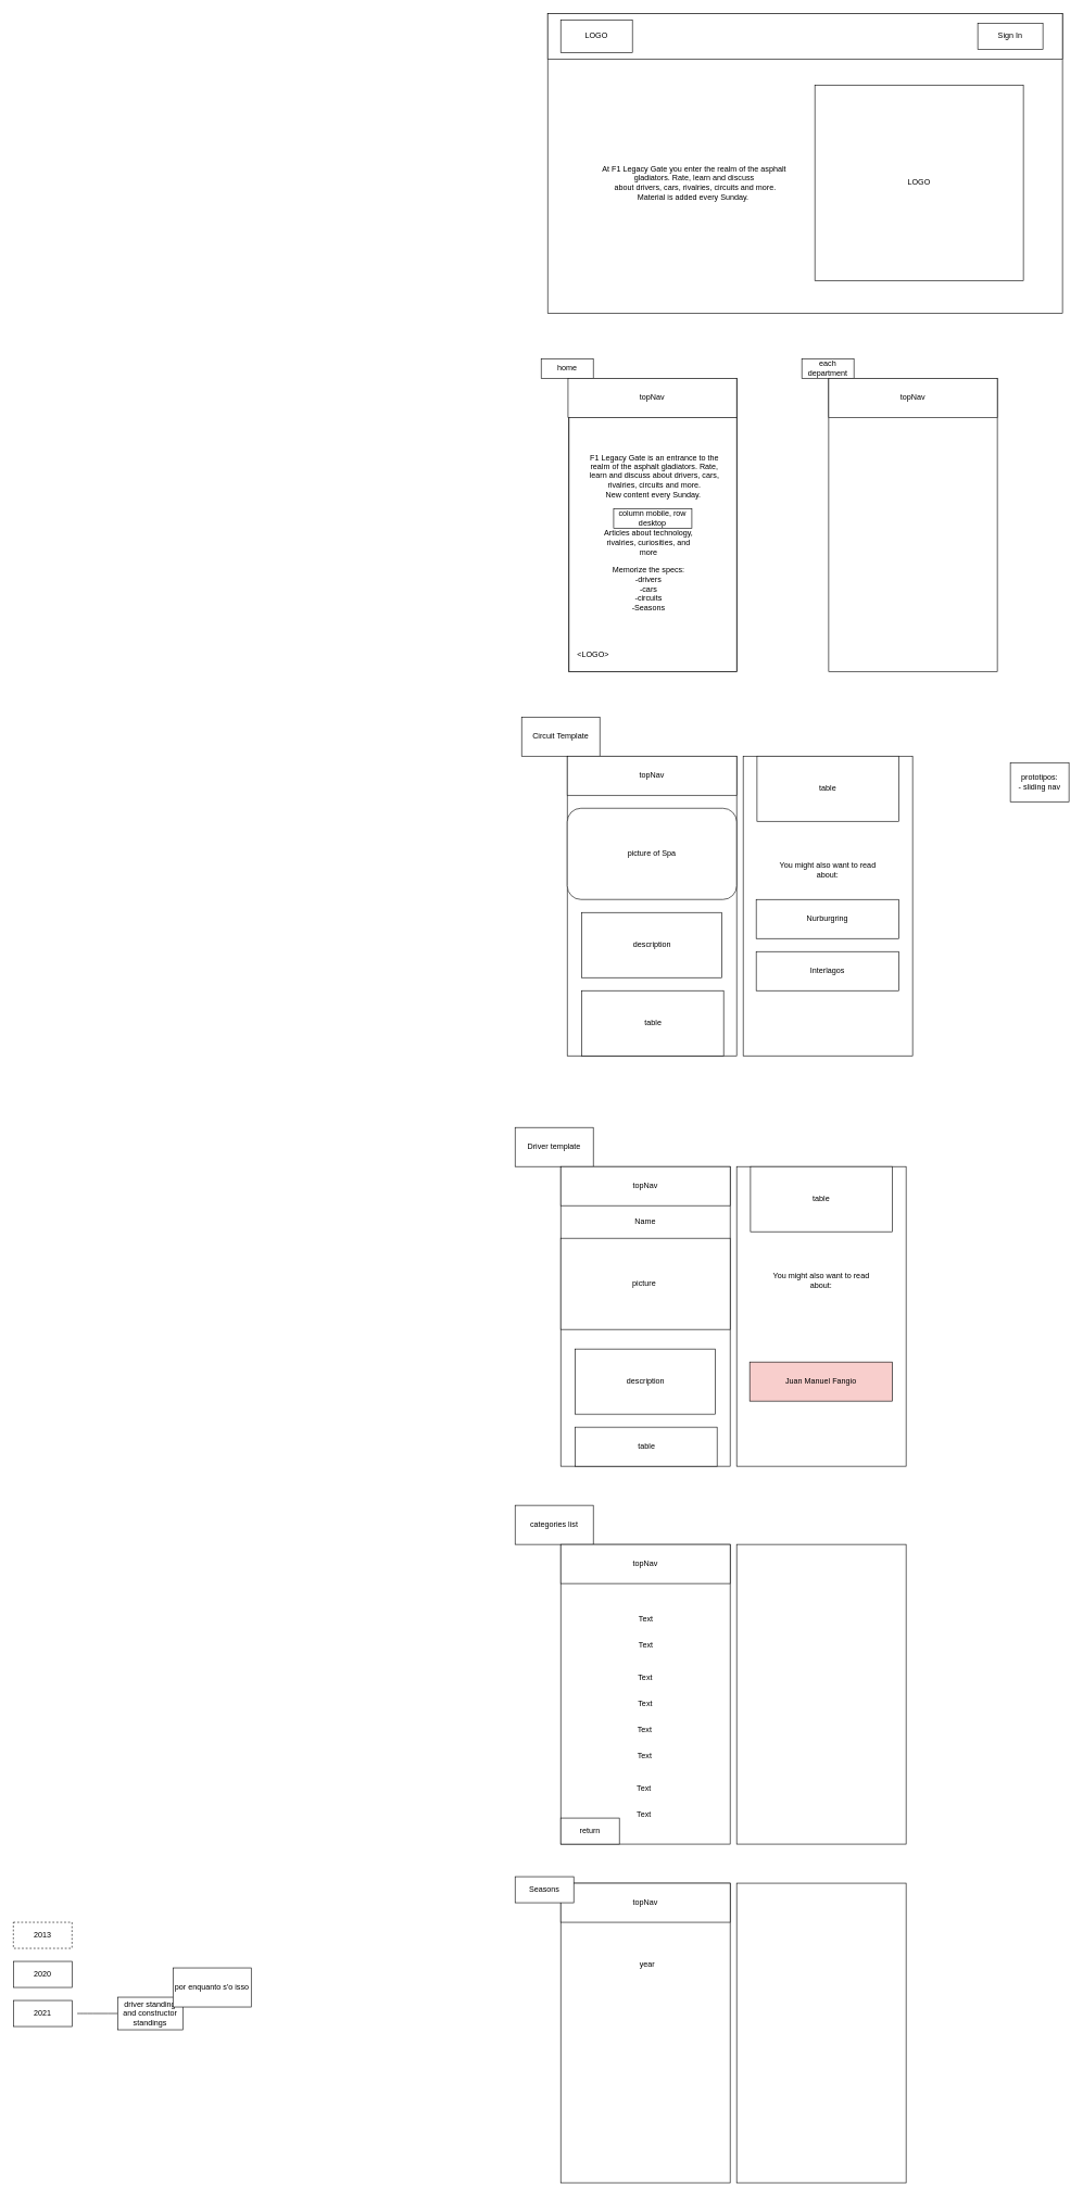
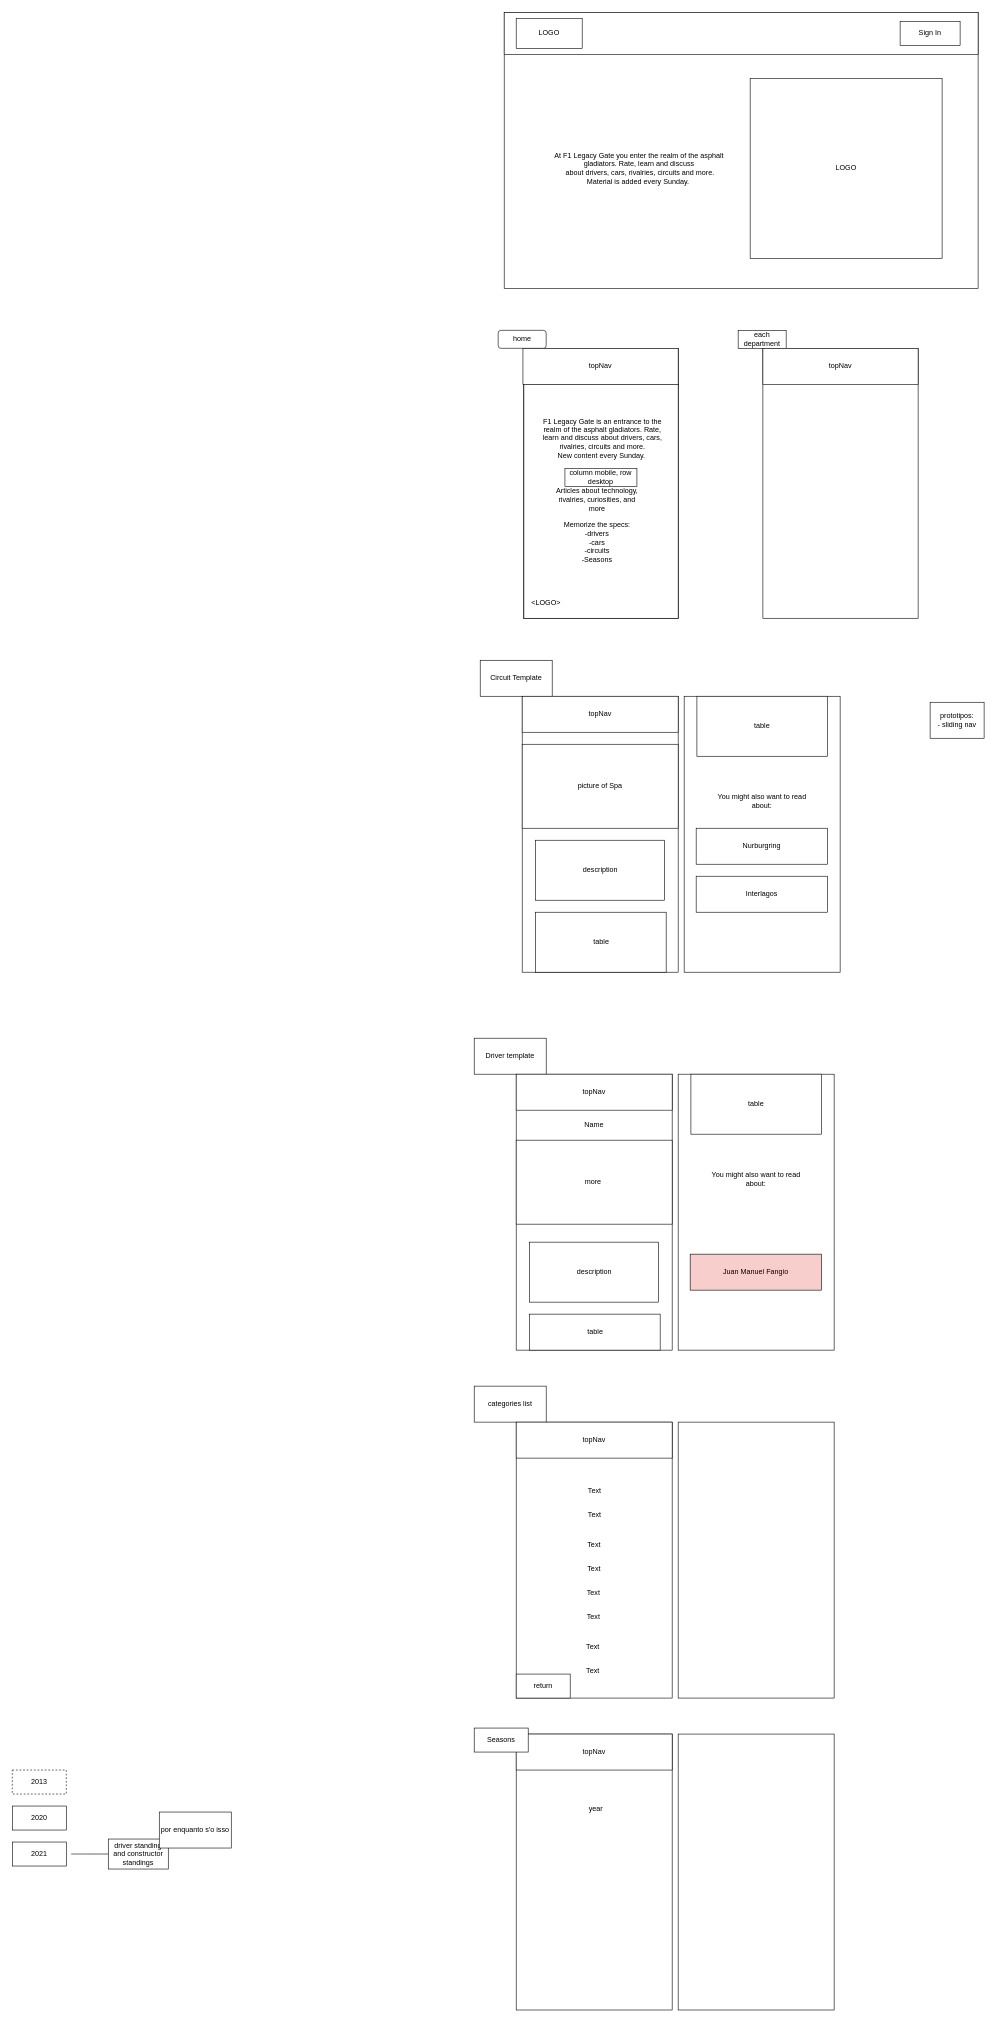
- <mxCell id="21" value="home" style="rounded=0;whiteSpace=wrap;html=1;" parent="1" vertex="1"><mxGeometry x="830" y="550" width="80" height="30" as="geometry" /></mxCell>
+ <mxCell id="21" value="home" style="whiteSpace=wrap;html=1;rounded=1;" parent="1" vertex="1"><mxGeometry x="830" y="550" width="80" height="30" as="geometry" /></mxCell>
- <mxCell id="11" value="picture of Spa" style="whiteSpace=wrap;html=1;rounded=1;" parent="1" vertex="1"><mxGeometry x="870" y="1240" width="260" height="140" as="geometry" /></mxCell>
+ <mxCell id="11" value="picture of Spa" style="rounded=0;whiteSpace=wrap;html=1;" parent="1" vertex="1"><mxGeometry x="870" y="1240" width="260" height="140" as="geometry" /></mxCell>
- <mxCell id="33" value="picture&amp;nbsp;" style="rounded=0;whiteSpace=wrap;html=1;" parent="1" vertex="1"><mxGeometry x="860" y="1900" width="260" height="140" as="geometry" /></mxCell>
+ <mxCell id="33" value="more&amp;nbsp;" style="rounded=0;whiteSpace=wrap;html=1;" parent="1" vertex="1"><mxGeometry x="860" y="1900" width="260" height="140" as="geometry" /></mxCell>
